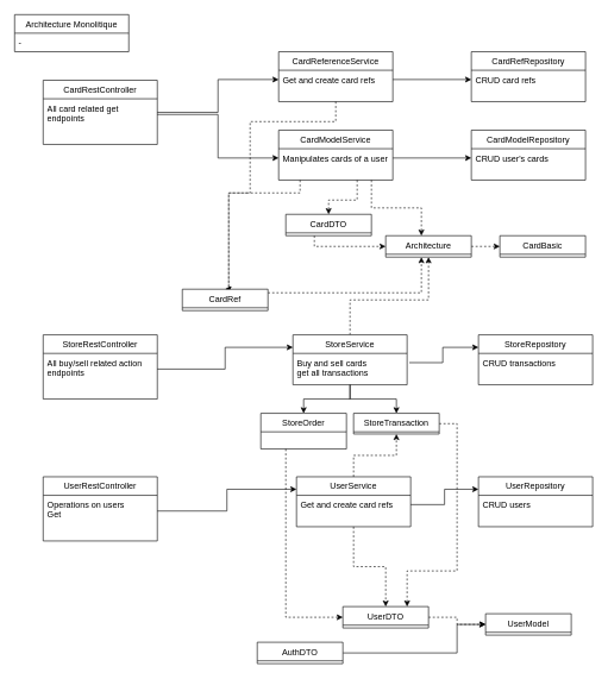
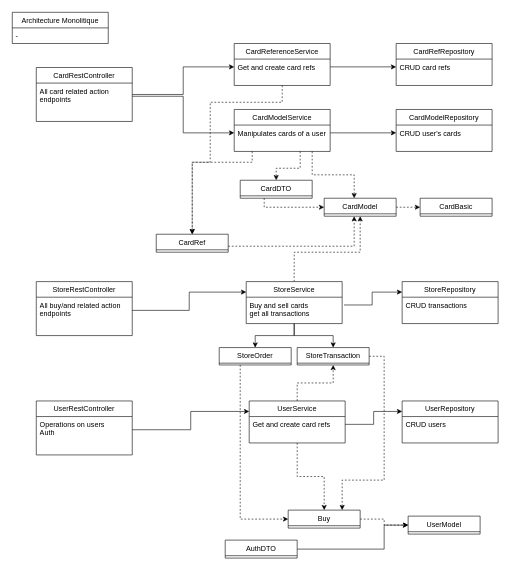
- <mxCell id="18" value="All card related get endpoints" style="text;align=left;verticalAlign=top;spacingLeft=4;spacingRight=4;overflow=hidden;rotatable=0;points=[[0,0.5],[1,0.5]];portConstraint=eastwest;whiteSpace=wrap;" vertex="1" parent="17"><mxGeometry y="26" width="160" height="44" as="geometry" /></mxCell>
+ <mxCell id="18" value="All card related action endpoints" style="text;align=left;verticalAlign=top;spacingLeft=4;spacingRight=4;overflow=hidden;rotatable=0;points=[[0,0.5],[1,0.5]];portConstraint=eastwest;whiteSpace=wrap;" vertex="1" parent="17"><mxGeometry y="26" width="160" height="44" as="geometry" /></mxCell>
- <mxCell id="58" value="Architecture" style="swimlane;fontStyle=0;align=center;verticalAlign=top;childLayout=stackLayout;horizontal=1;startSize=26;horizontalStack=0;resizeParent=1;resizeLast=0;collapsible=1;marginBottom=0;rounded=0;shadow=0;strokeWidth=1;" vertex="1" parent="1"><mxGeometry x="540" y="330" width="120" height="30" as="geometry"><mxRectangle x="340" y="380" width="170" height="26" as="alternateBounds" /></mxGeometry></mxCell>
+ <mxCell id="58" value="CardModel" style="swimlane;fontStyle=0;align=center;verticalAlign=top;childLayout=stackLayout;horizontal=1;startSize=26;horizontalStack=0;resizeParent=1;resizeLast=0;collapsible=1;marginBottom=0;rounded=0;shadow=0;strokeWidth=1;" vertex="1" parent="1"><mxGeometry x="540" y="330" width="120" height="30" as="geometry"><mxRectangle x="340" y="380" width="170" height="26" as="alternateBounds" /></mxGeometry></mxCell>
- <mxCell id="56" value="CardRef" style="swimlane;fontStyle=0;align=center;verticalAlign=top;childLayout=stackLayout;horizontal=1;startSize=26;horizontalStack=0;resizeParent=1;resizeLast=0;collapsible=1;marginBottom=0;rounded=0;shadow=0;strokeWidth=1;" vertex="1" parent="1"><mxGeometry x="255" y="405" width="120" height="30" as="geometry"><mxRectangle x="340" y="380" width="170" height="26" as="alternateBounds" /></mxGeometry></mxCell>
+ <mxCell id="56" value="CardRef" style="swimlane;fontStyle=0;align=center;verticalAlign=top;childLayout=stackLayout;horizontal=1;startSize=26;horizontalStack=0;resizeParent=1;resizeLast=0;collapsible=1;marginBottom=0;rounded=0;shadow=0;strokeWidth=1;" vertex="1" parent="1"><mxGeometry x="260" y="390" width="120" height="30" as="geometry"><mxRectangle x="340" y="380" width="170" height="26" as="alternateBounds" /></mxGeometry></mxCell>
- <mxCell id="30" value="All buy/sell related action endpoints" style="text;align=left;verticalAlign=top;spacingLeft=4;spacingRight=4;overflow=hidden;rotatable=0;points=[[0,0.5],[1,0.5]];portConstraint=eastwest;whiteSpace=wrap;" vertex="1" parent="29"><mxGeometry y="26" width="160" height="44" as="geometry" /></mxCell>
+ <mxCell id="30" value="All buy/and related action endpoints" style="text;align=left;verticalAlign=top;spacingLeft=4;spacingRight=4;overflow=hidden;rotatable=0;points=[[0,0.5],[1,0.5]];portConstraint=eastwest;whiteSpace=wrap;" vertex="1" parent="29"><mxGeometry y="26" width="160" height="44" as="geometry" /></mxCell>
- <mxCell id="46" value="StoreOrder" style="swimlane;fontStyle=0;align=center;verticalAlign=top;childLayout=stackLayout;horizontal=1;startSize=26;horizontalStack=0;resizeParent=1;resizeLast=0;collapsible=1;marginBottom=0;rounded=0;shadow=0;strokeWidth=1;" vertex="1" parent="1"><mxGeometry x="365" y="579" width="120" height="50" as="geometry"><mxRectangle x="340" y="380" width="170" height="26" as="alternateBounds" /></mxGeometry></mxCell>
+ <mxCell id="46" value="StoreOrder" style="swimlane;fontStyle=0;align=center;verticalAlign=top;childLayout=stackLayout;horizontal=1;startSize=26;horizontalStack=0;resizeParent=1;resizeLast=0;collapsible=1;marginBottom=0;rounded=0;shadow=0;strokeWidth=1;" vertex="1" parent="1"><mxGeometry x="365" y="579" width="120" height="29" as="geometry"><mxRectangle x="340" y="380" width="170" height="26" as="alternateBounds" /></mxGeometry></mxCell>
- <mxCell id="40" value="Operations on users&#10;Get" style="text;align=left;verticalAlign=top;spacingLeft=4;spacingRight=4;overflow=hidden;rotatable=0;points=[[0,0.5],[1,0.5]];portConstraint=eastwest;whiteSpace=wrap;" vertex="1" parent="39"><mxGeometry y="26" width="160" height="44" as="geometry" /></mxCell>
+ <mxCell id="40" value="Operations on users&#10;Auth" style="text;align=left;verticalAlign=top;spacingLeft=4;spacingRight=4;overflow=hidden;rotatable=0;points=[[0,0.5],[1,0.5]];portConstraint=eastwest;whiteSpace=wrap;" vertex="1" parent="39"><mxGeometry y="26" width="160" height="44" as="geometry" /></mxCell>
- <mxCell id="44" value="UserDTO" style="swimlane;fontStyle=0;align=center;verticalAlign=top;childLayout=stackLayout;horizontal=1;startSize=26;horizontalStack=0;resizeParent=1;resizeLast=0;collapsible=1;marginBottom=0;rounded=0;shadow=0;strokeWidth=1;" vertex="1" parent="1"><mxGeometry x="480" y="850" width="120" height="30" as="geometry"><mxRectangle x="340" y="380" width="170" height="26" as="alternateBounds" /></mxGeometry></mxCell>
+ <mxCell id="44" value="Buy" style="swimlane;fontStyle=0;align=center;verticalAlign=top;childLayout=stackLayout;horizontal=1;startSize=26;horizontalStack=0;resizeParent=1;resizeLast=0;collapsible=1;marginBottom=0;rounded=0;shadow=0;strokeWidth=1;" vertex="1" parent="1"><mxGeometry x="480" y="850" width="120" height="30" as="geometry"><mxRectangle x="340" y="380" width="170" height="26" as="alternateBounds" /></mxGeometry></mxCell>
- <mxCell id="51" value="AuthDTO" style="swimlane;fontStyle=0;align=center;verticalAlign=top;childLayout=stackLayout;horizontal=1;startSize=26;horizontalStack=0;resizeParent=1;resizeLast=0;collapsible=1;marginBottom=0;rounded=0;shadow=0;strokeWidth=1;" vertex="1" parent="1"><mxGeometry x="360" y="900" width="120" height="30" as="geometry"><mxRectangle x="340" y="380" width="170" height="26" as="alternateBounds" /></mxGeometry></mxCell>
+ <mxCell id="51" value="AuthDTO" style="swimlane;fontStyle=0;align=center;verticalAlign=top;childLayout=stackLayout;horizontal=1;startSize=26;horizontalStack=0;resizeParent=1;resizeLast=0;collapsible=1;marginBottom=0;rounded=0;shadow=0;strokeWidth=1;" vertex="1" parent="1"><mxGeometry x="375" y="900" width="120" height="30" as="geometry"><mxRectangle x="340" y="380" width="170" height="26" as="alternateBounds" /></mxGeometry></mxCell>
